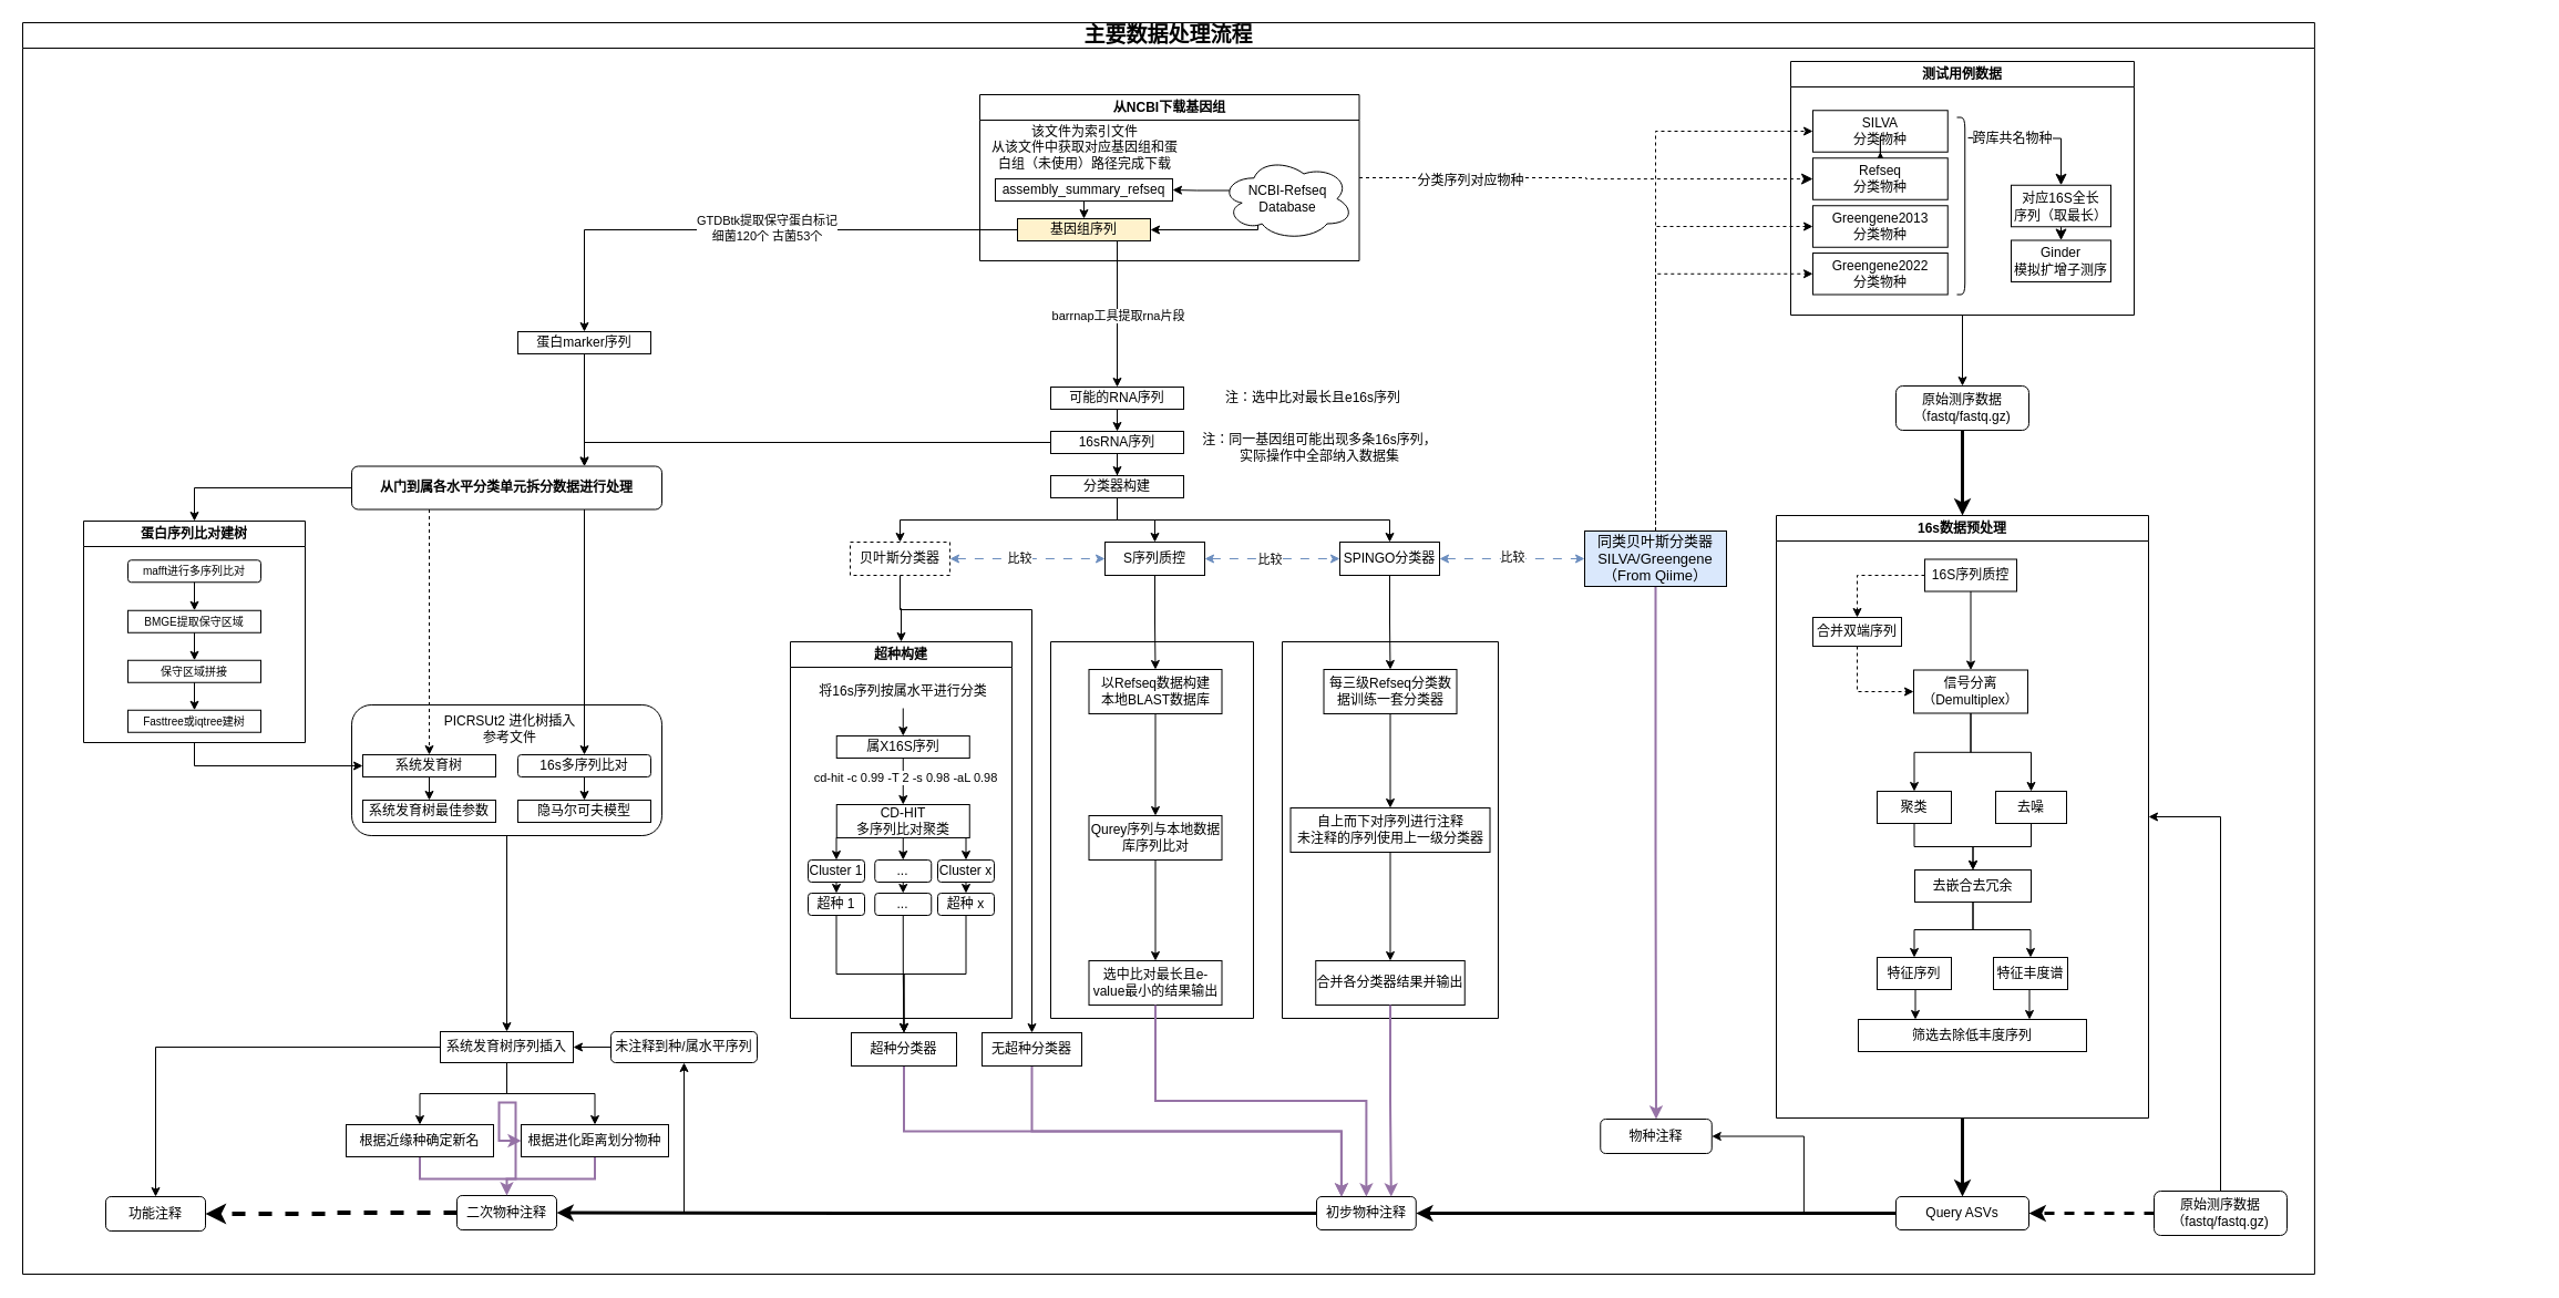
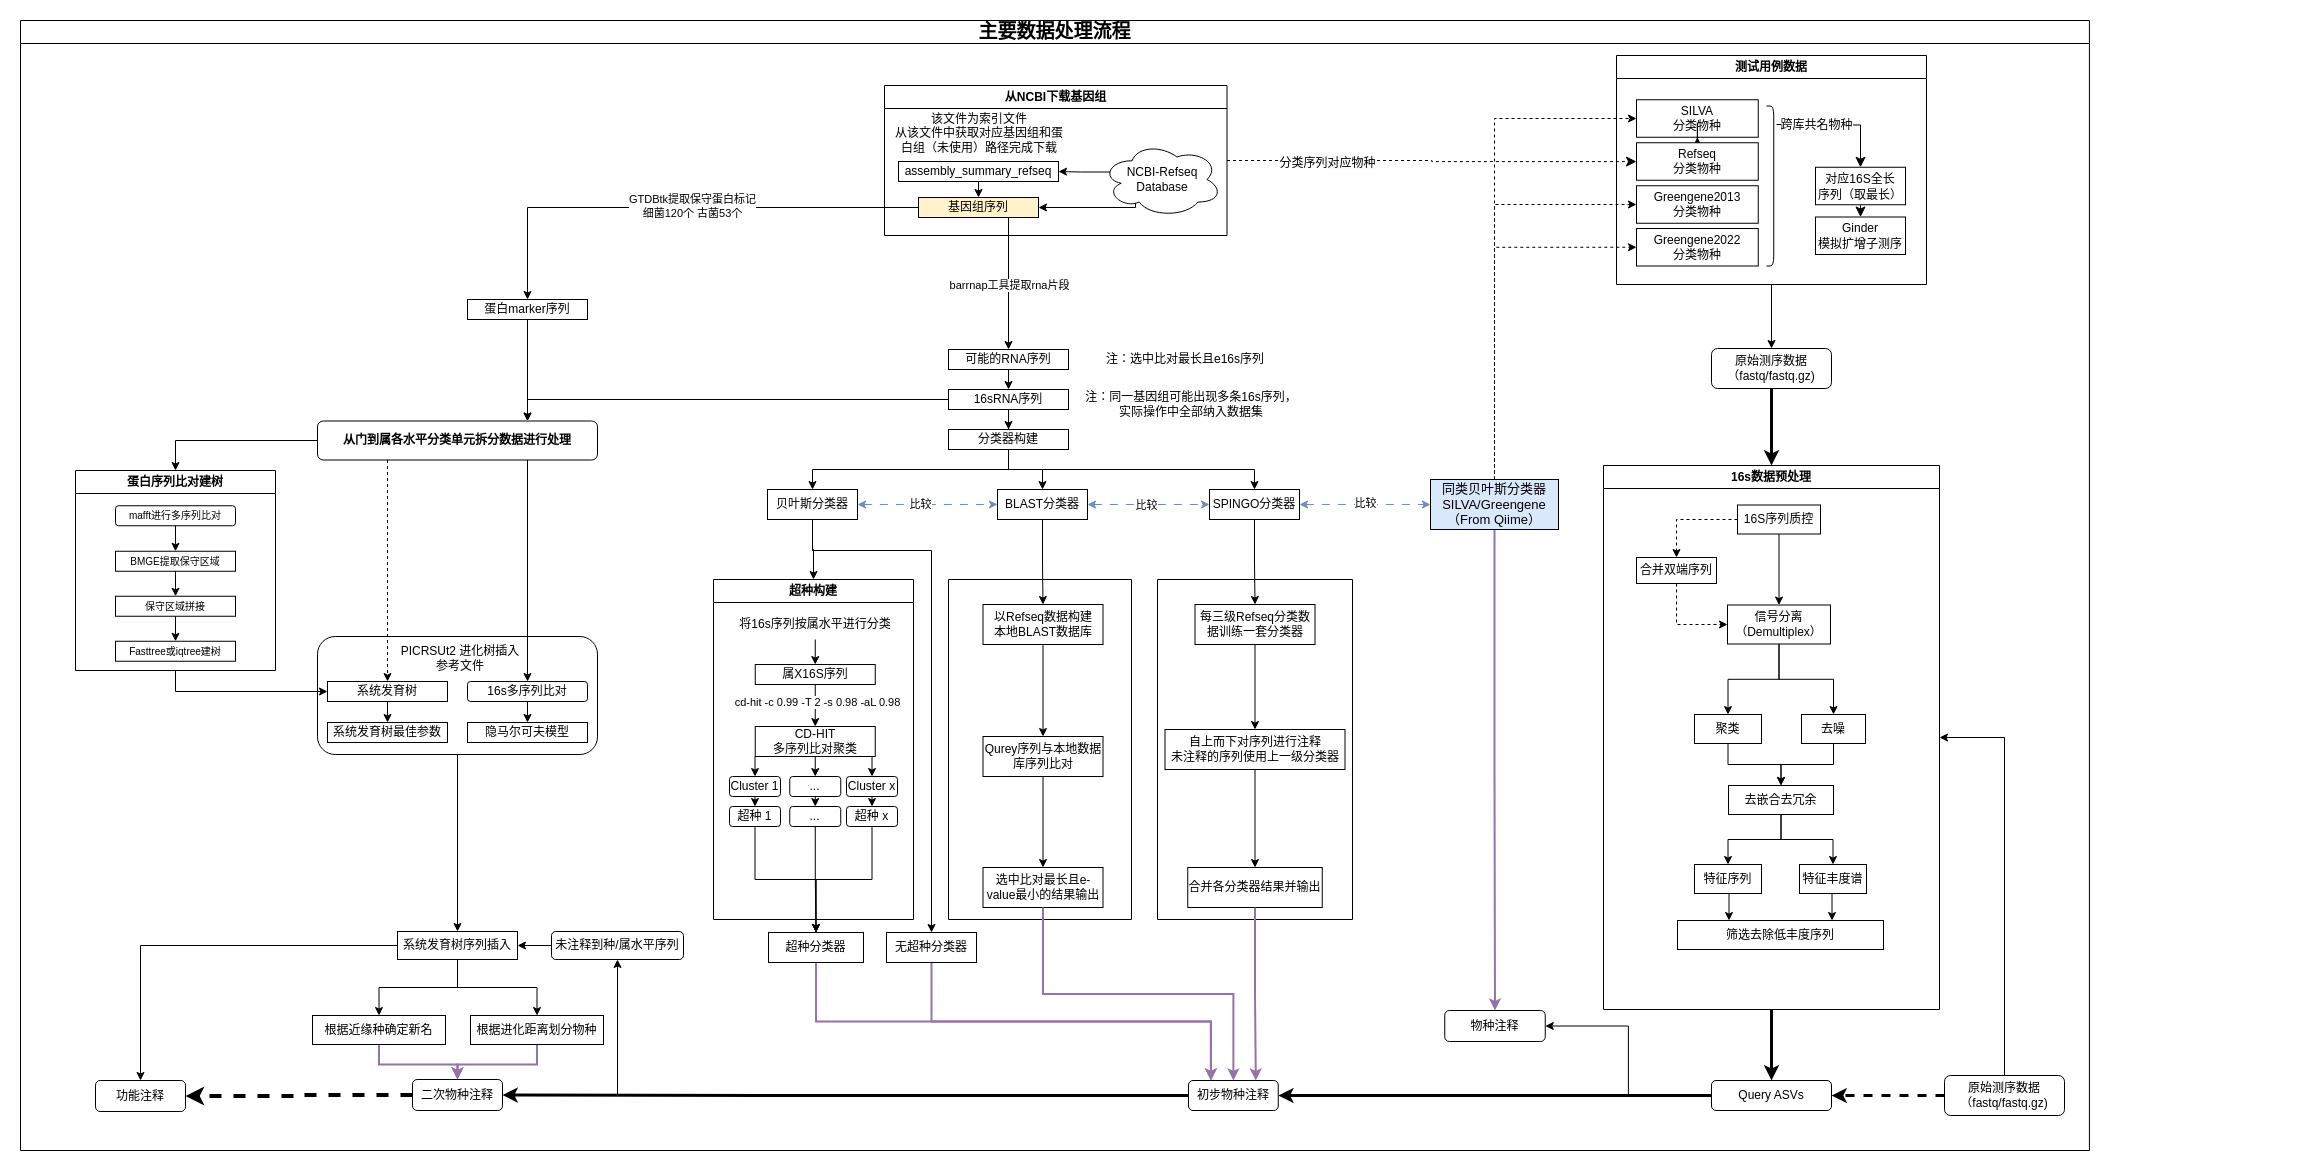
- <mxCell id="81" value="贝叶斯分类器" style="rounded=0;whiteSpace=wrap;html=1;dashed=1;" parent="43" vertex="1"><mxGeometry x="-121" y="420" width="90" height="30" as="geometry" /></mxCell>
+ <mxCell id="81" value="贝叶斯分类器" style="rounded=0;whiteSpace=wrap;html=1;" parent="43" vertex="1"><mxGeometry x="-121" y="420" width="90" height="30" as="geometry" /></mxCell>
- <mxCell id="85" value="S序列质控" style="rounded=0;whiteSpace=wrap;html=1;" parent="43" vertex="1"><mxGeometry x="109" y="420" width="90" height="30" as="geometry" /></mxCell>
+ <mxCell id="85" value="BLAST分类器" style="rounded=0;whiteSpace=wrap;html=1;" parent="43" vertex="1"><mxGeometry x="109" y="420" width="90" height="30" as="geometry" /></mxCell>
- <mxCell id="160" style="edgeStyle=orthogonalEdgeStyle;rounded=0;orthogonalLoop=1;jettySize=auto;html=1;exitX=0.5;exitY=1;exitDx=0;exitDy=0;fillColor=#e1d5e7;strokeColor=#9673a6;strokeWidth=2;" parent="6" source="163" target="162" edge="1"><mxGeometry relative="1" as="geometry" /></mxCell>
+ <mxCell id="160" style="edgeStyle=orthogonalEdgeStyle;rounded=0;orthogonalLoop=1;jettySize=auto;html=1;exitX=0.5;exitY=1;exitDx=0;exitDy=0;entryX=0.5;entryY=0;entryDx=0;entryDy=0;fillColor=#e1d5e7;strokeColor=#9673a6;strokeWidth=2;" parent="6" source="163" target="135" edge="1"><mxGeometry relative="1" as="geometry" /></mxCell>
